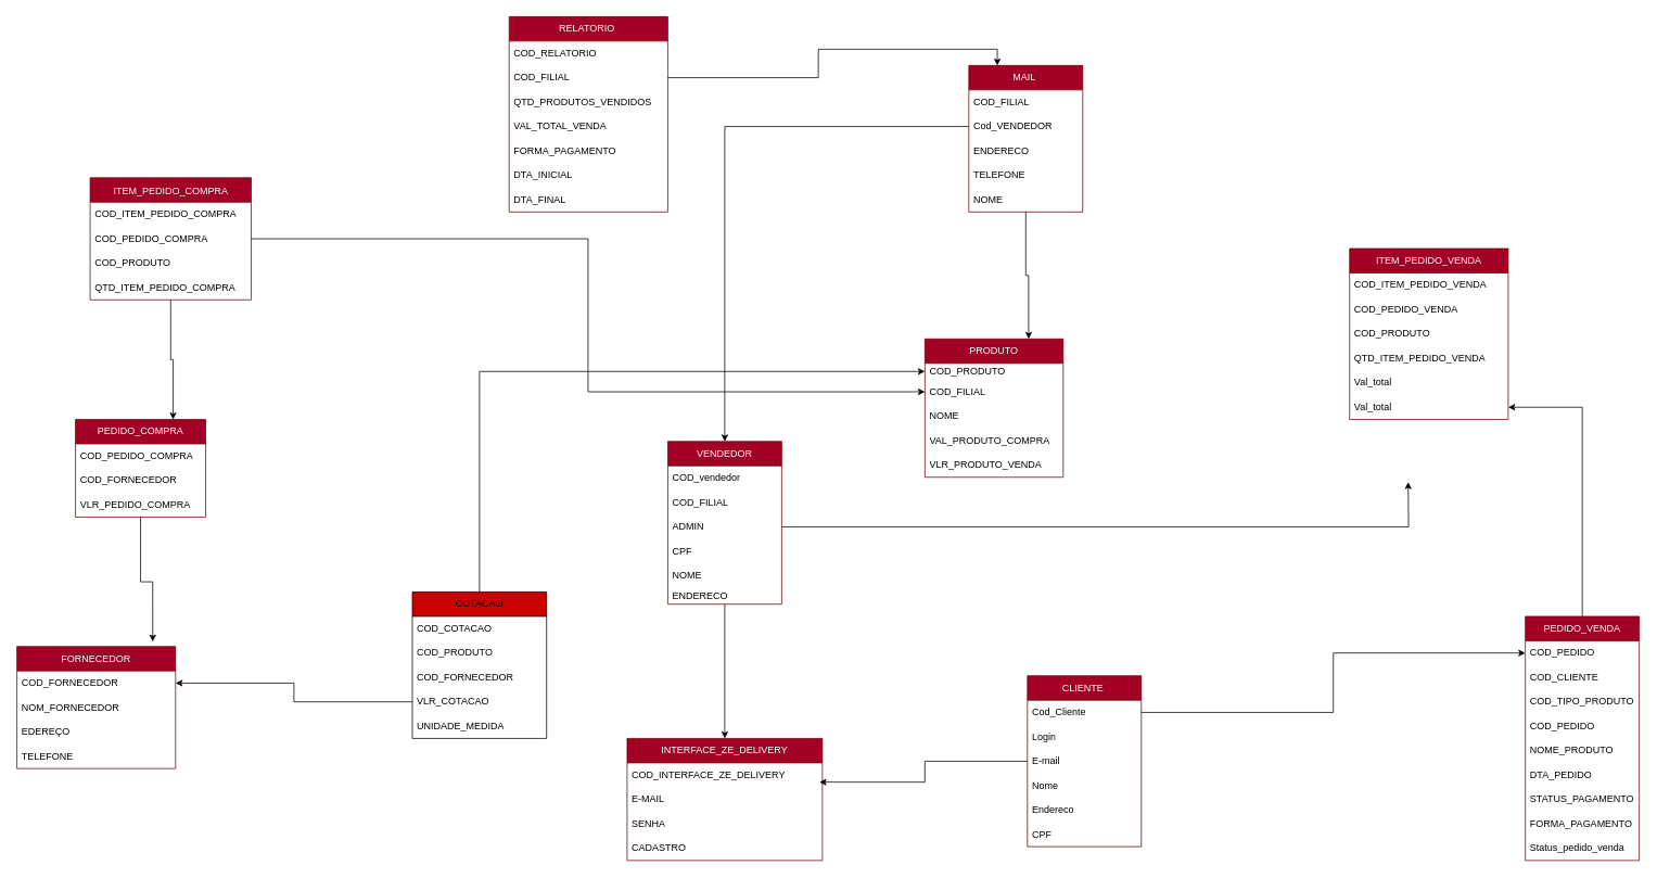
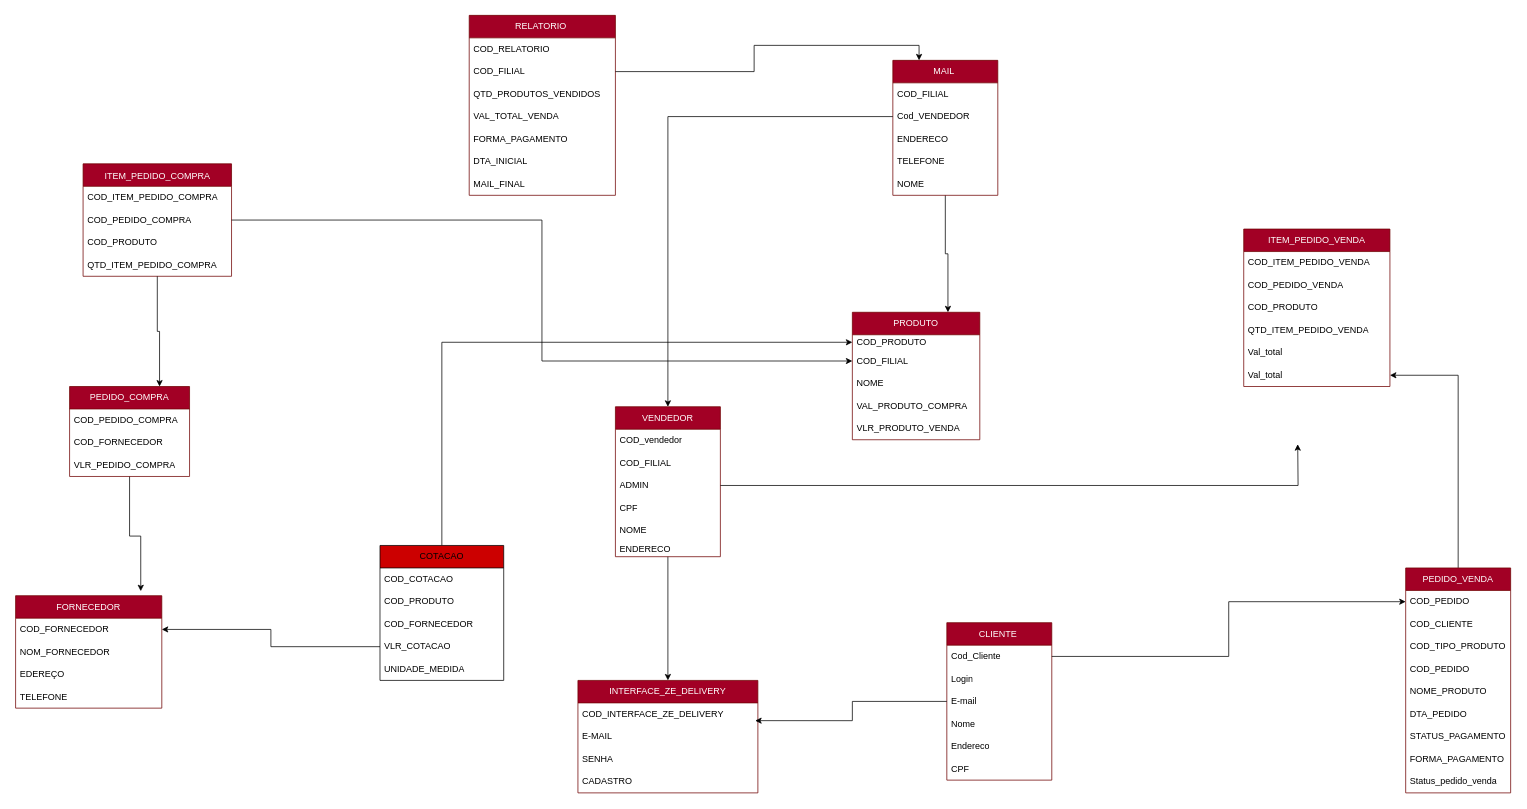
- <mxCell id="66" value="DTA_FINAL&amp;nbsp;" style="text;strokeColor=none;fillColor=none;align=left;verticalAlign=middle;spacingLeft=4;spacingRight=4;overflow=hidden;points=[[0,0.5],[1,0.5]];portConstraint=eastwest;rotatable=0;whiteSpace=wrap;html=1;" parent="59" vertex="1"><mxGeometry y="210" width="195" height="30" as="geometry" /></mxCell>
+ <mxCell id="66" value="MAIL_FINAL&amp;nbsp;" style="text;strokeColor=none;fillColor=none;align=left;verticalAlign=middle;spacingLeft=4;spacingRight=4;overflow=hidden;points=[[0,0.5],[1,0.5]];portConstraint=eastwest;rotatable=0;whiteSpace=wrap;html=1;" parent="59" vertex="1"><mxGeometry y="210" width="195" height="30" as="geometry" /></mxCell>
